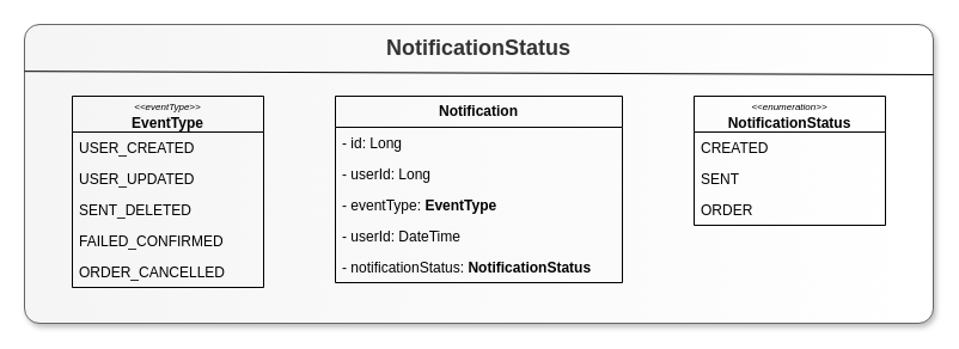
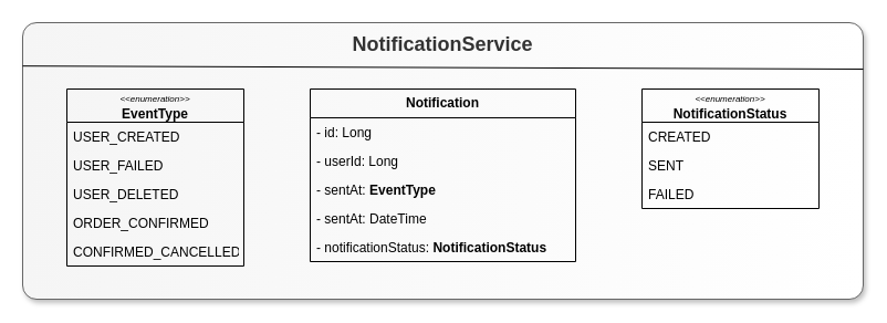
- <mxCell id="14" value="&lt;div&gt;&lt;i&gt;&lt;font style=&quot;font-size: 8px;&quot;&gt;&amp;lt;&amp;lt;eventType&amp;gt;&amp;gt;&lt;/font&gt;&lt;/i&gt;&lt;/div&gt;&lt;b&gt;EventType&lt;/b&gt;" style="swimlane;fontStyle=0;childLayout=stackLayout;horizontal=1;startSize=30;fillColor=none;horizontalStack=0;resizeParent=1;resizeParentMax=0;resizeLast=0;collapsible=1;marginBottom=0;whiteSpace=wrap;html=1;" vertex="1" parent="1"><mxGeometry x="60" y="80" width="160" height="160" as="geometry"><mxRectangle x="570" y="130" width="70" height="30" as="alternateBounds" /></mxGeometry></mxCell>
+ <mxCell id="14" value="&lt;div&gt;&lt;i&gt;&lt;font style=&quot;font-size: 8px;&quot;&gt;&amp;lt;&amp;lt;enumeration&amp;gt;&amp;gt;&lt;/font&gt;&lt;/i&gt;&lt;/div&gt;&lt;b&gt;EventType&lt;/b&gt;" style="swimlane;fontStyle=0;childLayout=stackLayout;horizontal=1;startSize=30;fillColor=none;horizontalStack=0;resizeParent=1;resizeParentMax=0;resizeLast=0;collapsible=1;marginBottom=0;whiteSpace=wrap;html=1;" vertex="1" parent="1"><mxGeometry x="60" y="80" width="160" height="160" as="geometry"><mxRectangle x="570" y="130" width="70" height="30" as="alternateBounds" /></mxGeometry></mxCell>
- <mxCell id="2" value="&lt;h2 style=&quot;padding-bottom: 210px;&quot;&gt;NotificationStatus&lt;/h2&gt;" style="rounded=1;whiteSpace=wrap;html=1;shadow=1;glass=0;labelPosition=center;verticalLabelPosition=middle;align=center;verticalAlign=middle;arcSize=5;fillColor=#f5f5f5;fontColor=#333333;strokeColor=#666666;gradientColor=#FFFFFF;gradientDirection=east;textShadow=0;labelBorderColor=none;" vertex="1" parent="1"><mxGeometry x="20" y="20" width="760" height="250" as="geometry" /></mxCell>
+ <mxCell id="2" value="&lt;h2 style=&quot;padding-bottom: 210px;&quot;&gt;NotificationService&lt;/h2&gt;" style="rounded=1;whiteSpace=wrap;html=1;shadow=1;glass=0;labelPosition=center;verticalLabelPosition=middle;align=center;verticalAlign=middle;arcSize=5;fillColor=#f5f5f5;fontColor=#333333;strokeColor=#666666;gradientColor=#FFFFFF;gradientDirection=east;textShadow=0;labelBorderColor=none;" vertex="1" parent="1"><mxGeometry x="20" y="20" width="760" height="250" as="geometry" /></mxCell>
- <mxCell id="16" value="USER_UPDATED" style="text;strokeColor=none;fillColor=none;align=left;verticalAlign=top;spacingLeft=4;spacingRight=4;overflow=hidden;rotatable=0;points=[[0,0.5],[1,0.5]];portConstraint=eastwest;whiteSpace=wrap;html=1;" vertex="1" parent="14"><mxGeometry y="56" width="160" height="26" as="geometry" /></mxCell>
+ <mxCell id="16" value="USER_FAILED" style="text;strokeColor=none;fillColor=none;align=left;verticalAlign=top;spacingLeft=4;spacingRight=4;overflow=hidden;rotatable=0;points=[[0,0.5],[1,0.5]];portConstraint=eastwest;whiteSpace=wrap;html=1;" vertex="1" parent="14"><mxGeometry y="56" width="160" height="26" as="geometry" /></mxCell>
- <mxCell id="7" value="- eventType: &lt;b&gt;EventType&lt;/b&gt;" style="text;strokeColor=none;fillColor=none;align=left;verticalAlign=top;spacingLeft=4;spacingRight=4;overflow=hidden;rotatable=0;points=[[0,0.5],[1,0.5]];portConstraint=eastwest;whiteSpace=wrap;html=1;" vertex="1" parent="4"><mxGeometry y="78" width="240" height="26" as="geometry" /></mxCell>
+ <mxCell id="7" value="- sentAt: &lt;b&gt;EventType&lt;/b&gt;" style="text;strokeColor=none;fillColor=none;align=left;verticalAlign=top;spacingLeft=4;spacingRight=4;overflow=hidden;rotatable=0;points=[[0,0.5],[1,0.5]];portConstraint=eastwest;whiteSpace=wrap;html=1;" vertex="1" parent="4"><mxGeometry y="78" width="240" height="26" as="geometry" /></mxCell>
- <mxCell id="17" value="SENT_DELETED" style="text;strokeColor=none;fillColor=none;align=left;verticalAlign=top;spacingLeft=4;spacingRight=4;overflow=hidden;rotatable=0;points=[[0,0.5],[1,0.5]];portConstraint=eastwest;whiteSpace=wrap;html=1;" vertex="1" parent="14"><mxGeometry y="82" width="160" height="26" as="geometry" /></mxCell>
+ <mxCell id="17" value="USER_DELETED" style="text;strokeColor=none;fillColor=none;align=left;verticalAlign=top;spacingLeft=4;spacingRight=4;overflow=hidden;rotatable=0;points=[[0,0.5],[1,0.5]];portConstraint=eastwest;whiteSpace=wrap;html=1;" vertex="1" parent="14"><mxGeometry y="82" width="160" height="26" as="geometry" /></mxCell>
- <mxCell id="13" value="ORDER" style="text;strokeColor=none;fillColor=none;align=left;verticalAlign=top;spacingLeft=4;spacingRight=4;overflow=hidden;rotatable=0;points=[[0,0.5],[1,0.5]];portConstraint=eastwest;whiteSpace=wrap;html=1;" vertex="1" parent="10"><mxGeometry y="82" width="160" height="26" as="geometry" /></mxCell>
+ <mxCell id="13" value="FAILED" style="text;strokeColor=none;fillColor=none;align=left;verticalAlign=top;spacingLeft=4;spacingRight=4;overflow=hidden;rotatable=0;points=[[0,0.5],[1,0.5]];portConstraint=eastwest;whiteSpace=wrap;html=1;" vertex="1" parent="10"><mxGeometry y="82" width="160" height="26" as="geometry" /></mxCell>
- <mxCell id="8" value="- userId: DateTime" style="text;strokeColor=none;fillColor=none;align=left;verticalAlign=top;spacingLeft=4;spacingRight=4;overflow=hidden;rotatable=0;points=[[0,0.5],[1,0.5]];portConstraint=eastwest;whiteSpace=wrap;html=1;" vertex="1" parent="4"><mxGeometry y="104" width="240" height="26" as="geometry" /></mxCell>
+ <mxCell id="8" value="- sentAt: DateTime" style="text;strokeColor=none;fillColor=none;align=left;verticalAlign=top;spacingLeft=4;spacingRight=4;overflow=hidden;rotatable=0;points=[[0,0.5],[1,0.5]];portConstraint=eastwest;whiteSpace=wrap;html=1;" vertex="1" parent="4"><mxGeometry y="104" width="240" height="26" as="geometry" /></mxCell>
- <mxCell id="18" value="FAILED_CONFIRMED" style="text;strokeColor=none;fillColor=none;align=left;verticalAlign=top;spacingLeft=4;spacingRight=4;overflow=hidden;rotatable=0;points=[[0,0.5],[1,0.5]];portConstraint=eastwest;whiteSpace=wrap;html=1;" vertex="1" parent="14"><mxGeometry y="108" width="160" height="26" as="geometry" /></mxCell>
+ <mxCell id="18" value="ORDER_CONFIRMED" style="text;strokeColor=none;fillColor=none;align=left;verticalAlign=top;spacingLeft=4;spacingRight=4;overflow=hidden;rotatable=0;points=[[0,0.5],[1,0.5]];portConstraint=eastwest;whiteSpace=wrap;html=1;" vertex="1" parent="14"><mxGeometry y="108" width="160" height="26" as="geometry" /></mxCell>
- <mxCell id="19" value="ORDER_CANCELLED" style="text;strokeColor=none;fillColor=none;align=left;verticalAlign=top;spacingLeft=4;spacingRight=4;overflow=hidden;rotatable=0;points=[[0,0.5],[1,0.5]];portConstraint=eastwest;whiteSpace=wrap;html=1;" vertex="1" parent="14"><mxGeometry y="134" width="160" height="26" as="geometry" /></mxCell>
+ <mxCell id="19" value="CONFIRMED_CANCELLED" style="text;strokeColor=none;fillColor=none;align=left;verticalAlign=top;spacingLeft=4;spacingRight=4;overflow=hidden;rotatable=0;points=[[0,0.5],[1,0.5]];portConstraint=eastwest;whiteSpace=wrap;html=1;" vertex="1" parent="14"><mxGeometry y="134" width="160" height="26" as="geometry" /></mxCell>
